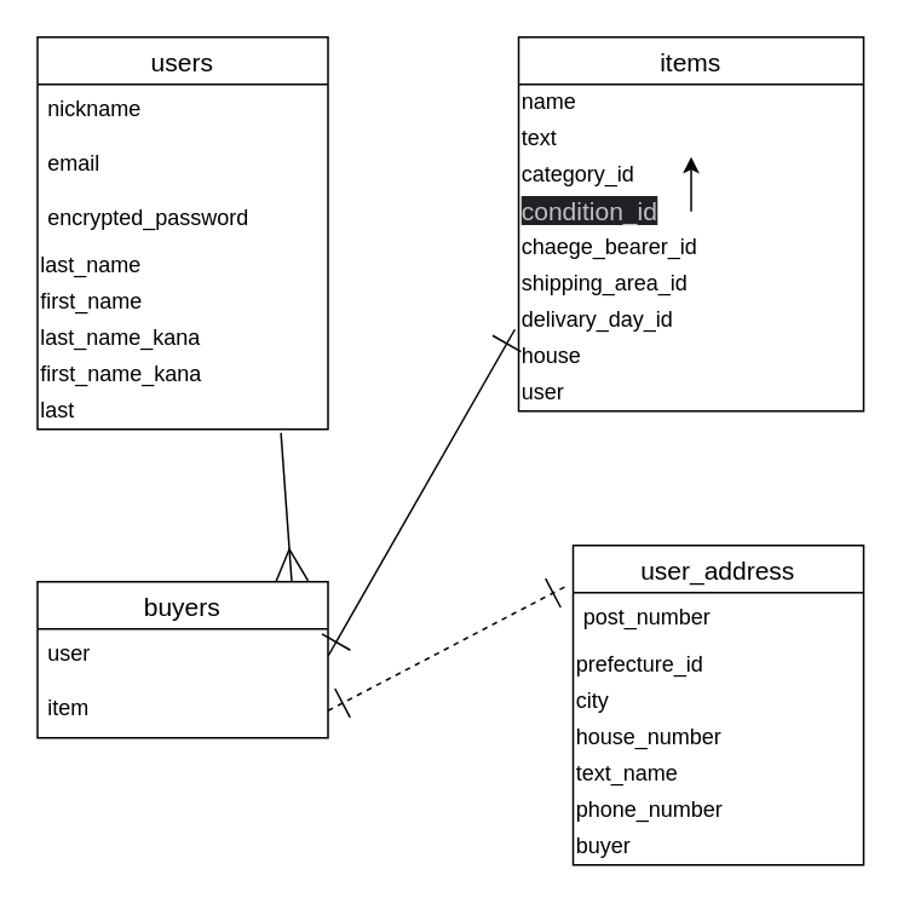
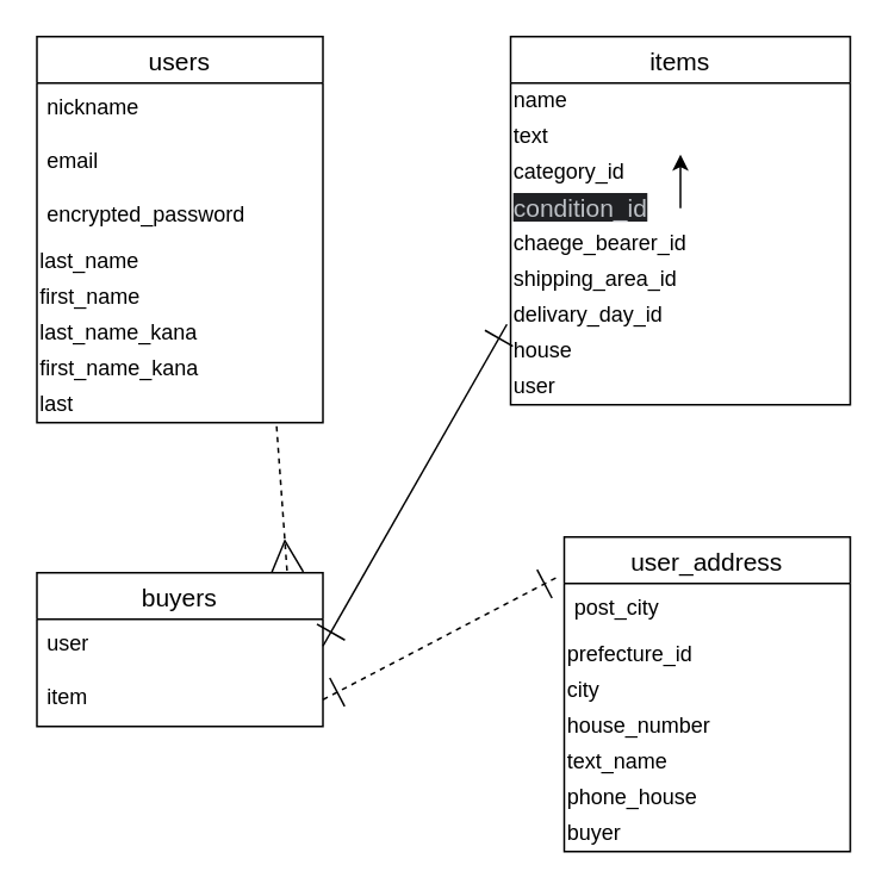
- <mxCell id="31" style="edgeStyle=none;html=1;entryX=0.875;entryY=0;entryDx=0;entryDy=0;entryPerimeter=0;endArrow=ERmany;endFill=0;endSize=16;exitX=0.838;exitY=1.1;exitDx=0;exitDy=0;exitPerimeter=0;" parent="1" source="10" target="32" edge="1"><mxGeometry relative="1" as="geometry"><mxPoint x="190" y="150" as="sourcePoint" /></mxGeometry></mxCell>
+ <mxCell id="31" style="edgeStyle=none;html=1;entryX=0.875;entryY=0;entryDx=0;entryDy=0;entryPerimeter=0;endArrow=ERmany;endFill=0;endSize=16;exitX=0.838;exitY=1.1;exitDx=0;exitDy=0;exitPerimeter=0;dashed=1;" parent="1" source="10" target="32" edge="1"><mxGeometry relative="1" as="geometry"><mxPoint x="190" y="150" as="sourcePoint" /></mxGeometry></mxCell>
- <mxCell id="24" value="post_number" style="text;strokeColor=none;fillColor=none;spacingLeft=4;spacingRight=4;overflow=hidden;rotatable=0;points=[[0,0.5],[1,0.5]];portConstraint=eastwest;fontSize=12;" parent="23" vertex="1"><mxGeometry y="26" width="160" height="30" as="geometry" /></mxCell>
+ <mxCell id="24" value="post_city" style="text;strokeColor=none;fillColor=none;spacingLeft=4;spacingRight=4;overflow=hidden;rotatable=0;points=[[0,0.5],[1,0.5]];portConstraint=eastwest;fontSize=12;" parent="23" vertex="1"><mxGeometry y="26" width="160" height="30" as="geometry" /></mxCell>
- <mxCell id="29" value="phone_number" style="text;html=1;resizable=0;autosize=1;align=left;verticalAlign=middle;points=[];fillColor=none;strokeColor=none;rounded=0;" parent="23" vertex="1"><mxGeometry y="136" width="160" height="20" as="geometry" /></mxCell>
+ <mxCell id="29" value="phone_house" style="text;html=1;resizable=0;autosize=1;align=left;verticalAlign=middle;points=[];fillColor=none;strokeColor=none;rounded=0;" parent="23" vertex="1"><mxGeometry y="136" width="160" height="20" as="geometry" /></mxCell>
